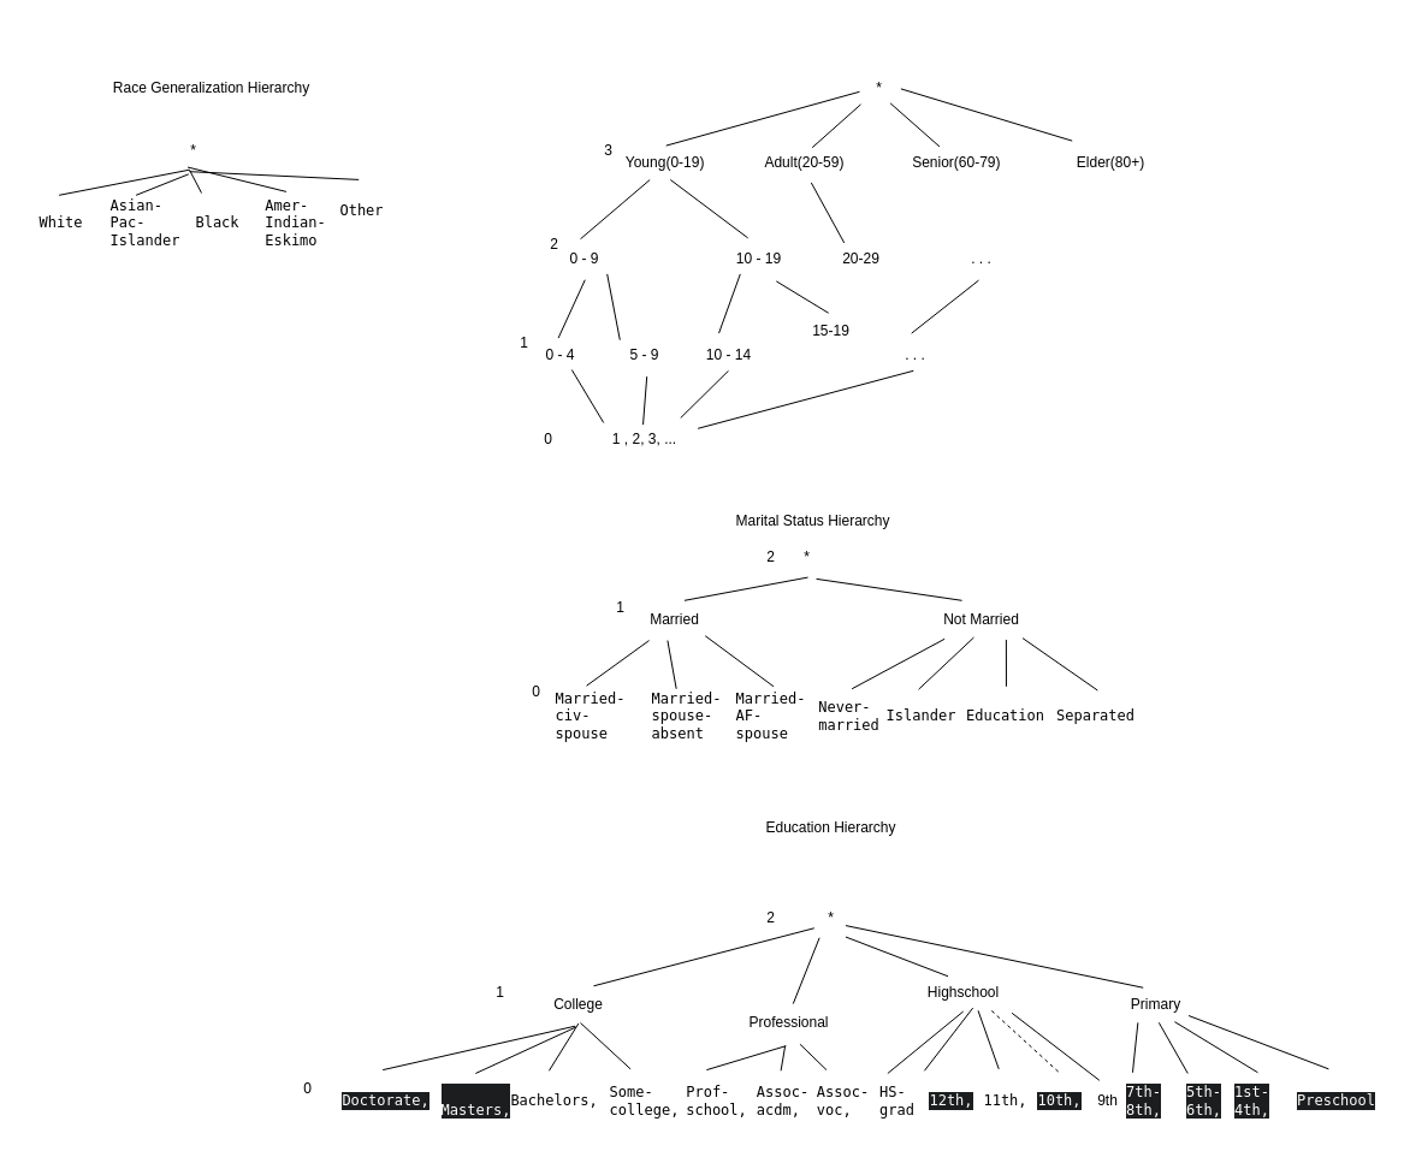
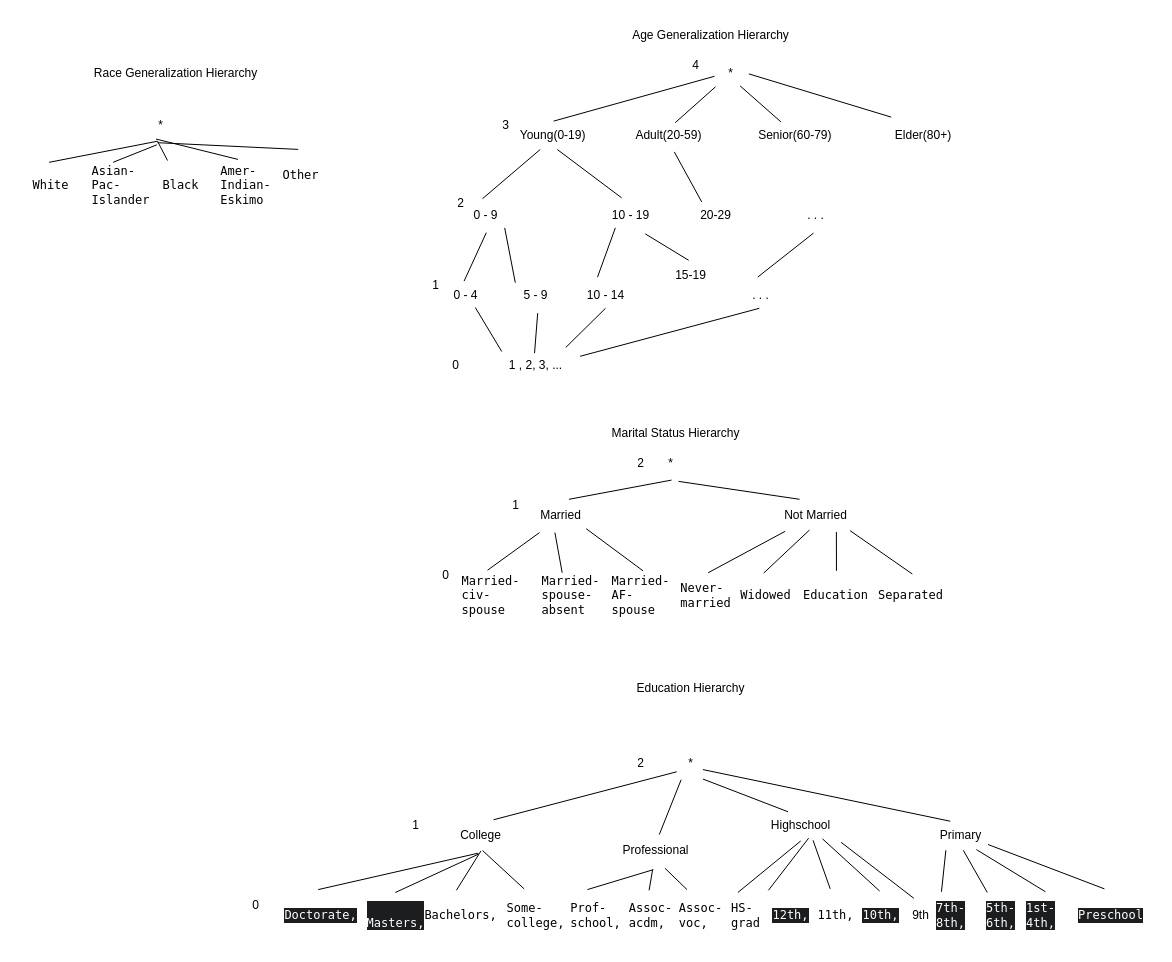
+ <mxCell id="3" value="Age Generalization Hierarchy" style="text;html=1;align=center;verticalAlign=middle;resizable=0;points=[];autosize=1;strokeColor=none;fillColor=none;" vertex="1" parent="1"><mxGeometry x="620" y="20" width="180" height="30" as="geometry" /></mxCell>
+ <mxCell id="104" value="4" style="text;html=1;align=center;verticalAlign=middle;resizable=0;points=[];autosize=1;strokeColor=none;fillColor=none;" vertex="1" parent="1"><mxGeometry x="680" y="50" width="30" height="30" as="geometry" /></mxCell>
- <mxCell id="37" value="&lt;pre style=&quot;text-align: start; overflow-wrap: break-word; text-wrap-mode: wrap;&quot;&gt;Islander&lt;/pre&gt;" style="text;html=1;align=center;verticalAlign=middle;resizable=0;points=[];autosize=1;strokeColor=none;fillColor=none;" vertex="1" parent="1"><mxGeometry x="730" y="570" width="70" height="50" as="geometry" /></mxCell>
+ <mxCell id="37" value="&lt;pre style=&quot;text-align: start; overflow-wrap: break-word; text-wrap-mode: wrap;&quot;&gt;Widowed&lt;/pre&gt;" style="text;html=1;align=center;verticalAlign=middle;resizable=0;points=[];autosize=1;strokeColor=none;fillColor=none;" vertex="1" parent="1"><mxGeometry x="730" y="570" width="70" height="50" as="geometry" /></mxCell>
- <mxCell id="83" value="" style="endArrow=none;html=1;rounded=0;exitX=0.486;exitY=0.011;exitDx=0;exitDy=0;exitPerimeter=0;entryX=0.775;entryY=0.945;entryDx=0;entryDy=0;entryPerimeter=0;dashed=1;" edge="1" parent="1" source="65" target="70"><mxGeometry width="50" height="50" relative="1" as="geometry"><mxPoint x="872" y="911" as="sourcePoint" /><mxPoint x="870" y="870" as="targetPoint" /></mxGeometry></mxCell>
+ <mxCell id="83" value="" style="endArrow=none;html=1;rounded=0;exitX=0.486;exitY=0.011;exitDx=0;exitDy=0;exitPerimeter=0;entryX=0.775;entryY=0.945;entryDx=0;entryDy=0;entryPerimeter=0;" edge="1" parent="1" source="65" target="70"><mxGeometry width="50" height="50" relative="1" as="geometry"><mxPoint x="872" y="911" as="sourcePoint" /><mxPoint x="870" y="870" as="targetPoint" /></mxGeometry></mxCell>
